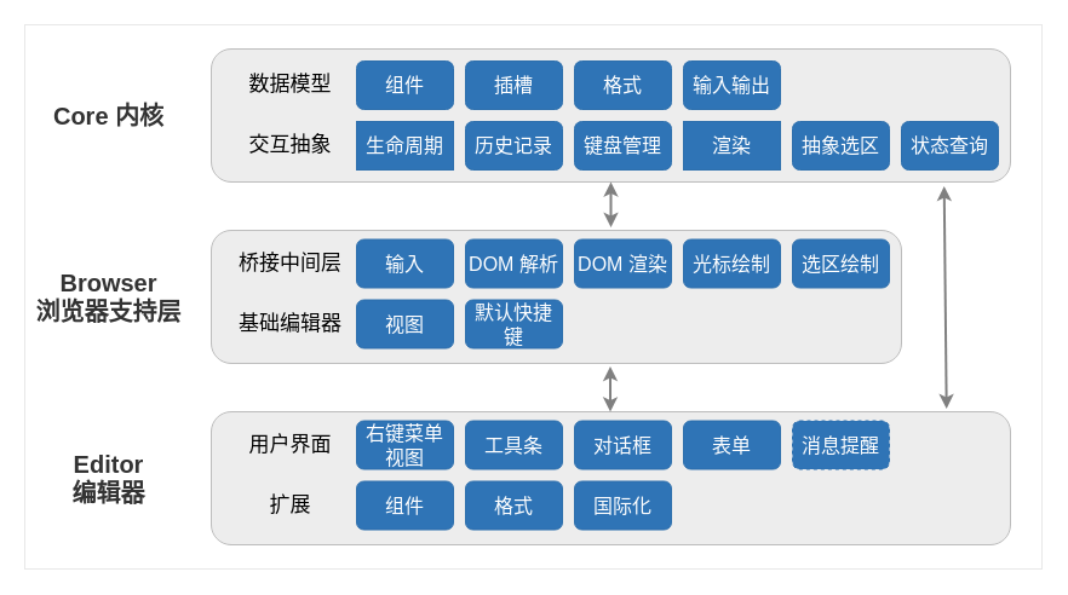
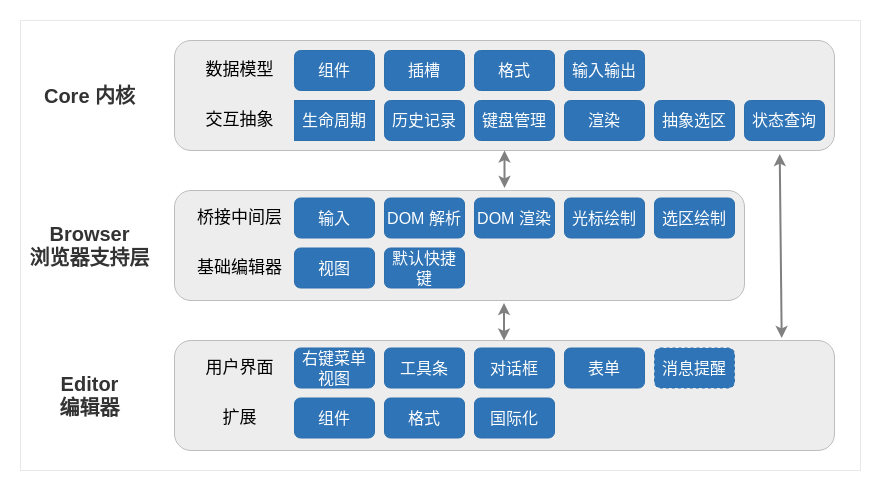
- <mxCell id="12" value="渲染" style="whiteSpace=wrap;html=1;fontSize=16;labelBackgroundColor=none;strokeColor=#2D6FAD;fillColor=#2f74b6;fontColor=#FFFFFF;rounded=0;" parent="1" vertex="1"><mxGeometry x="564" y="100" width="80" height="40" as="geometry" /></mxCell>
+ <mxCell id="12" value="渲染" style="rounded=1;whiteSpace=wrap;html=1;fontSize=16;labelBackgroundColor=none;strokeColor=#2D6FAD;fillColor=#2f74b6;fontColor=#FFFFFF;" parent="1" vertex="1"><mxGeometry x="564" y="100" width="80" height="40" as="geometry" /></mxCell>
